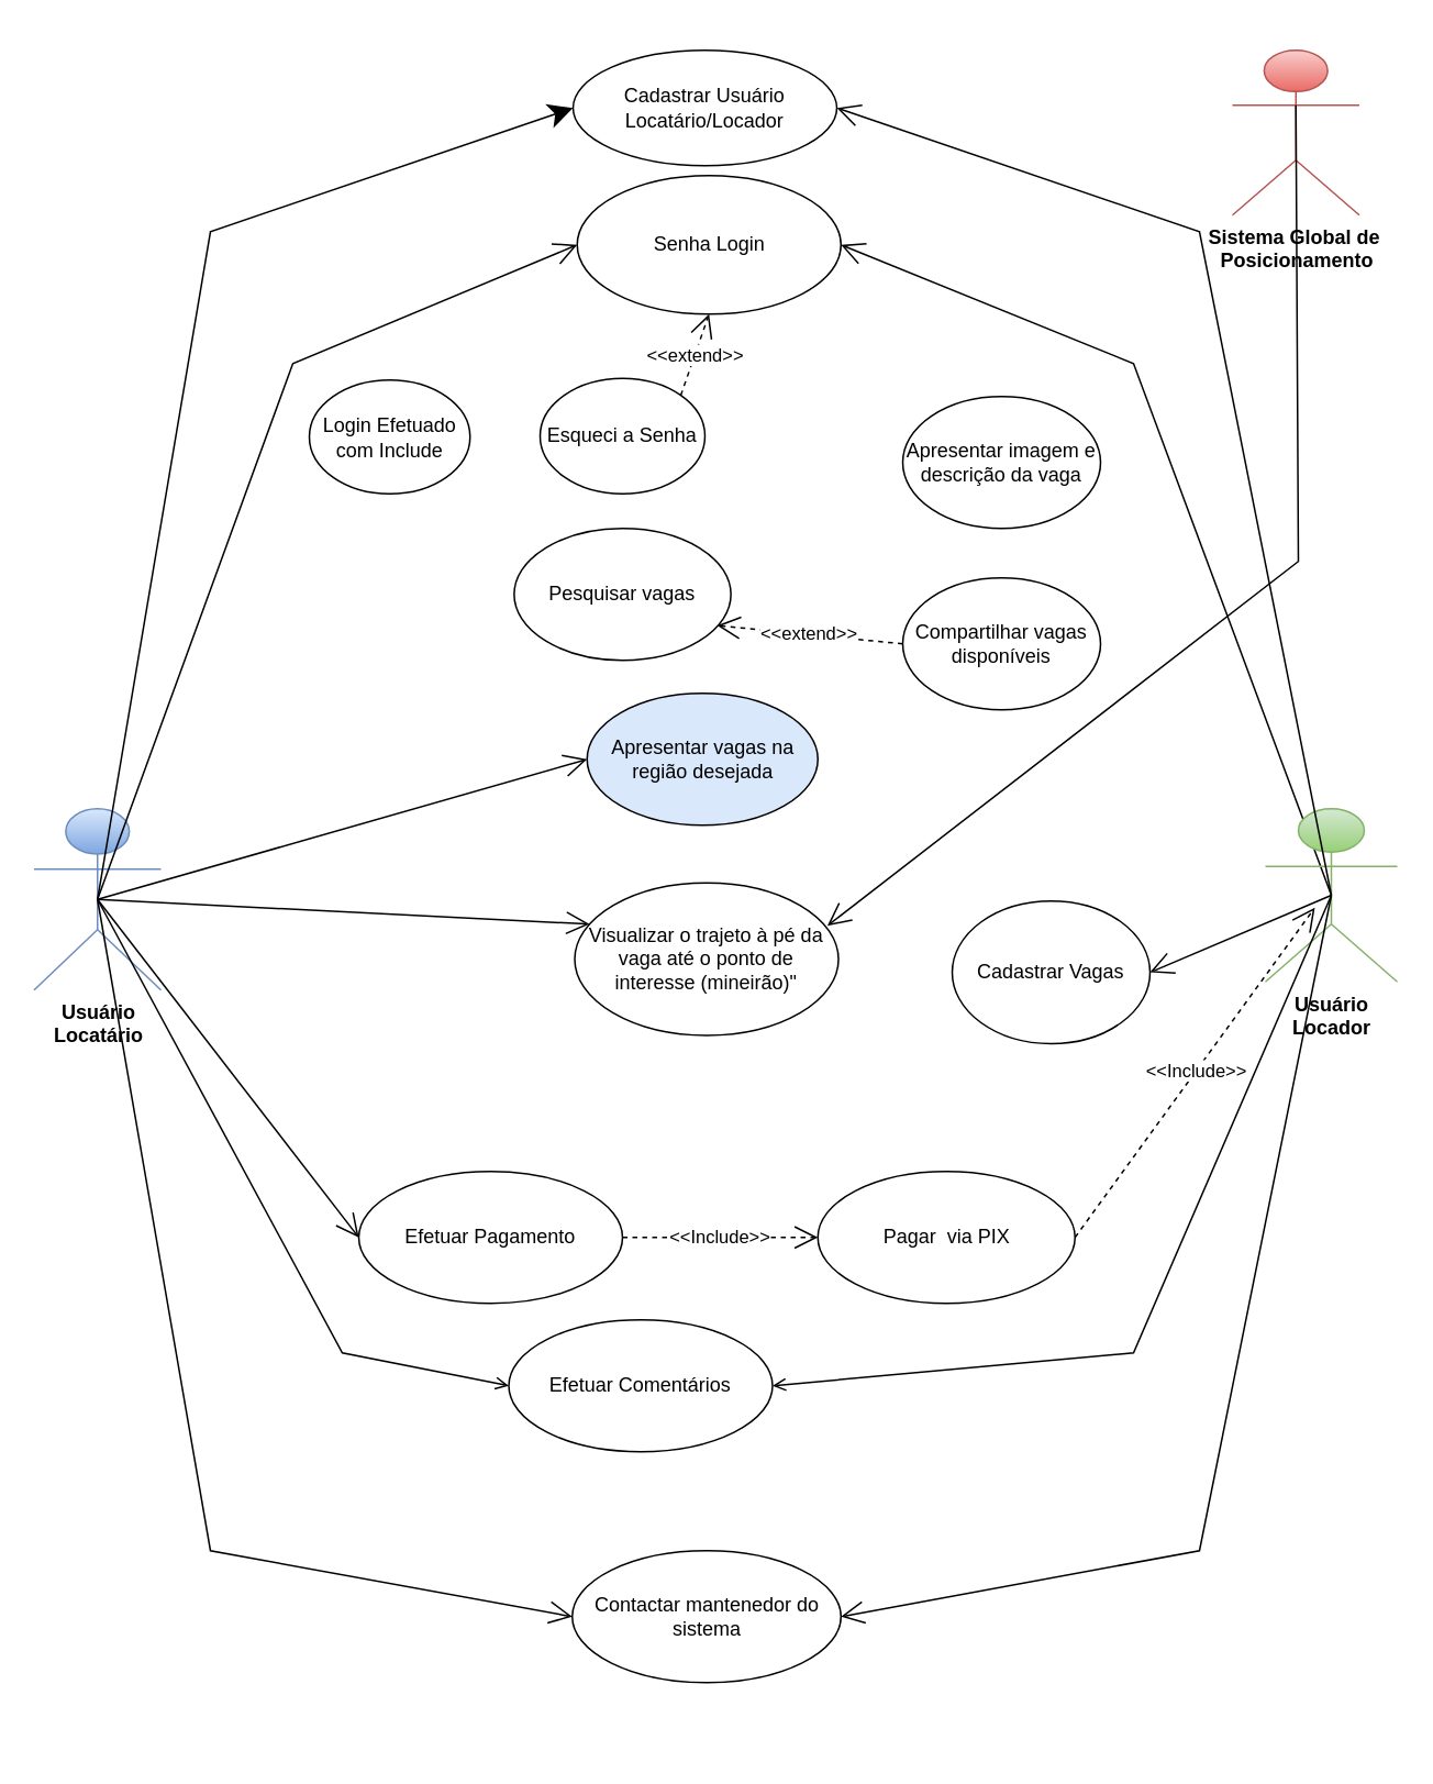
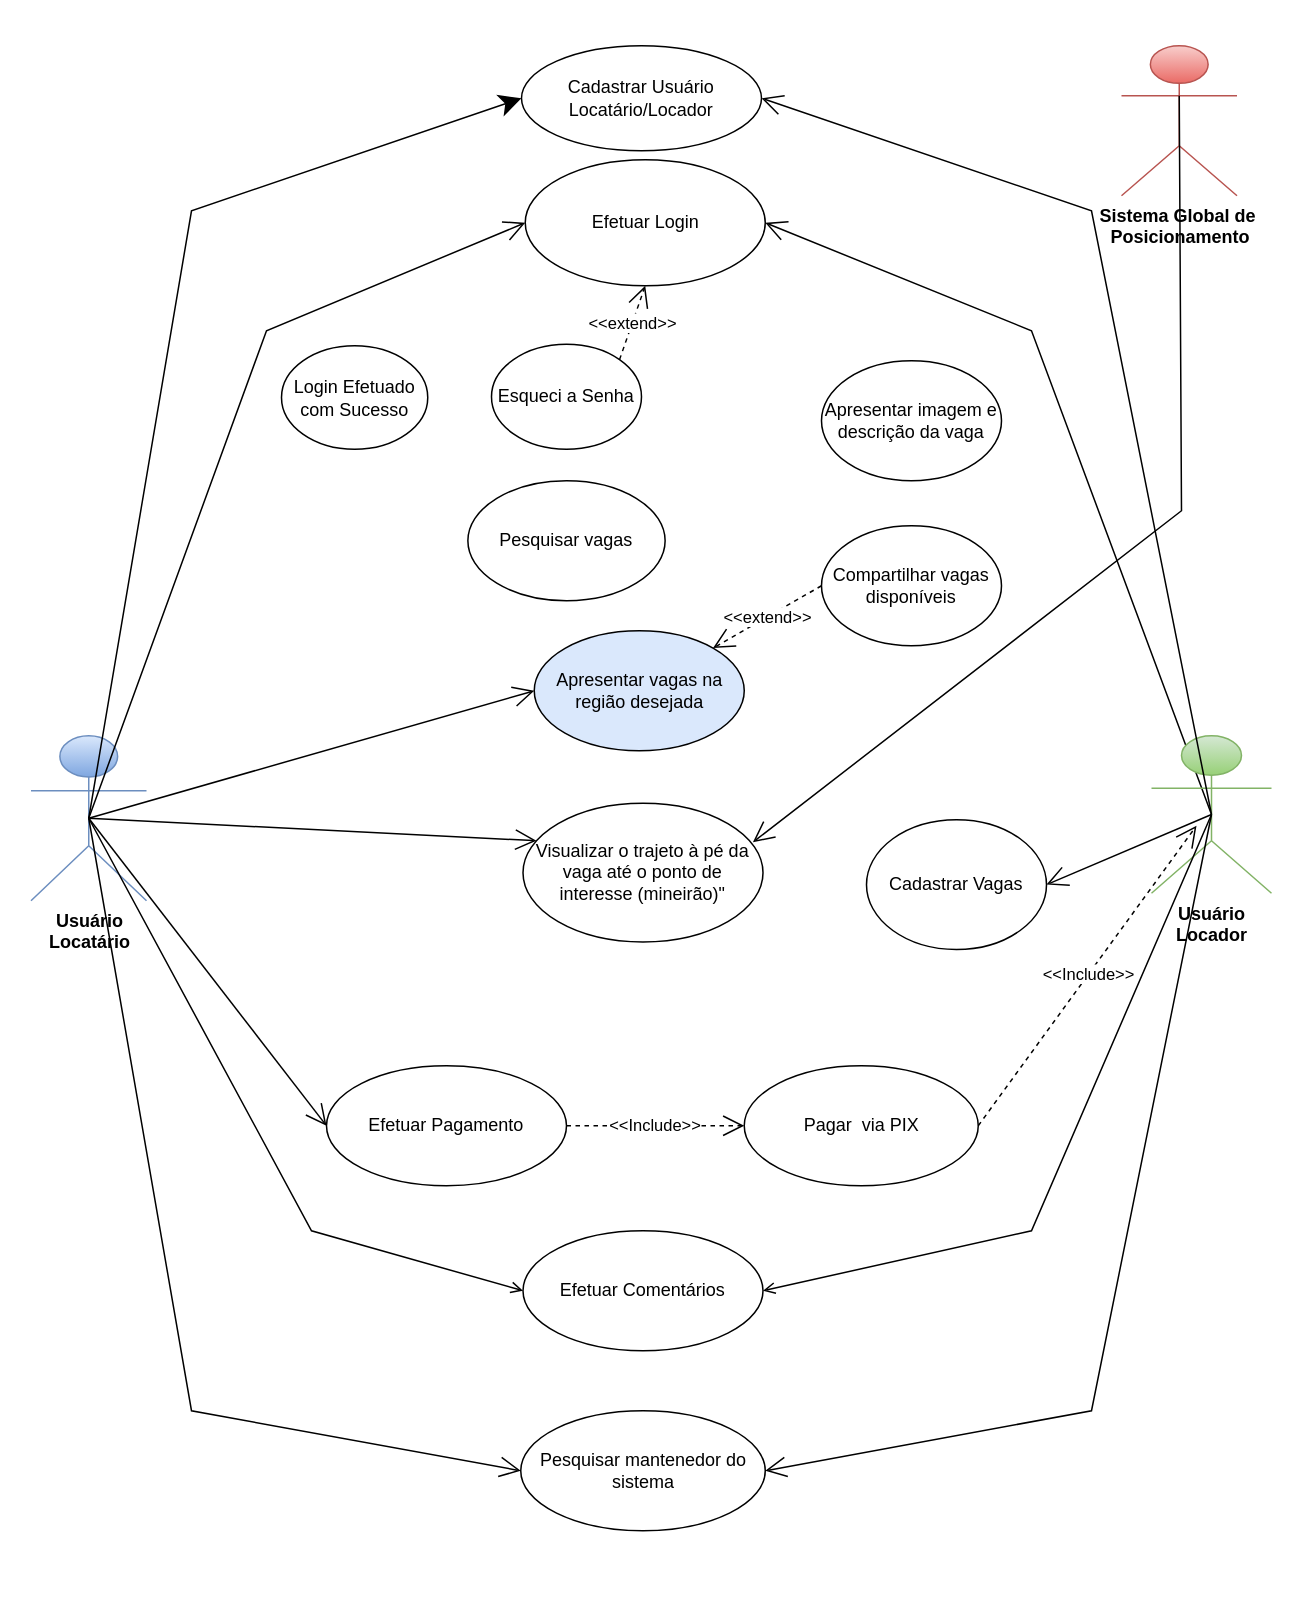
- <mxCell id="9" value="Senha Login" style="ellipse;whiteSpace=wrap;html=1;" parent="2" vertex="1"><mxGeometry x="262.5" y="86" width="160" height="84" as="geometry" /></mxCell>
+ <mxCell id="9" value="Efetuar Login" style="ellipse;whiteSpace=wrap;html=1;" parent="2" vertex="1"><mxGeometry x="262.5" y="86" width="160" height="84" as="geometry" /></mxCell>
- <mxCell id="18" value="Login Efetuado com Include" style="ellipse;whiteSpace=wrap;html=1;" parent="2" vertex="1"><mxGeometry x="100" y="210" width="97.5" height="69" as="geometry" /></mxCell>
+ <mxCell id="18" value="Login Efetuado com Sucesso" style="ellipse;whiteSpace=wrap;html=1;" parent="2" vertex="1"><mxGeometry x="100" y="210" width="97.5" height="69" as="geometry" /></mxCell>
- <mxCell id="16" value="&amp;lt;&amp;lt;extend&amp;gt;&amp;gt;" style="endArrow=open;endSize=12;dashed=1;html=1;rounded=0;exitX=0;exitY=0.5;exitDx=0;exitDy=0;entryX=0.936;entryY=0.736;entryDx=0;entryDy=0;entryPerimeter=0;" parent="2" source="10" target="14" edge="1"><mxGeometry width="160" relative="1" as="geometry"><mxPoint x="170" y="260" as="sourcePoint" /><mxPoint x="240" y="320" as="targetPoint" /></mxGeometry></mxCell>
+ <mxCell id="16" value="&amp;lt;&amp;lt;extend&amp;gt;&amp;gt;" style="endArrow=open;endSize=12;dashed=1;html=1;rounded=0;exitX=0;exitY=0.5;exitDx=0;exitDy=0;" parent="2" source="10" target="3" edge="1"><mxGeometry width="160" relative="1" as="geometry"><mxPoint x="170" y="260" as="sourcePoint" /><mxPoint x="240" y="320" as="targetPoint" /></mxGeometry></mxCell>
- <mxCell id="13" value="Efetuar Comentários" style="ellipse;whiteSpace=wrap;html=1;" parent="2" vertex="1"><mxGeometry x="221" y="780" width="160" height="80" as="geometry" /></mxCell>
+ <mxCell id="13" value="Efetuar Comentários" style="ellipse;whiteSpace=wrap;html=1;" parent="2" vertex="1"><mxGeometry x="261" y="800" width="160" height="80" as="geometry" /></mxCell>
- <mxCell id="7" value="Contactar mantenedor do sistema" style="ellipse;whiteSpace=wrap;html=1;" parent="2" vertex="1"><mxGeometry x="259.5" y="920" width="163" height="80" as="geometry" /></mxCell>
+ <mxCell id="7" value="Pesquisar mantenedor do sistema" style="ellipse;whiteSpace=wrap;html=1;" parent="2" vertex="1"><mxGeometry x="259.5" y="920" width="163" height="80" as="geometry" /></mxCell>
